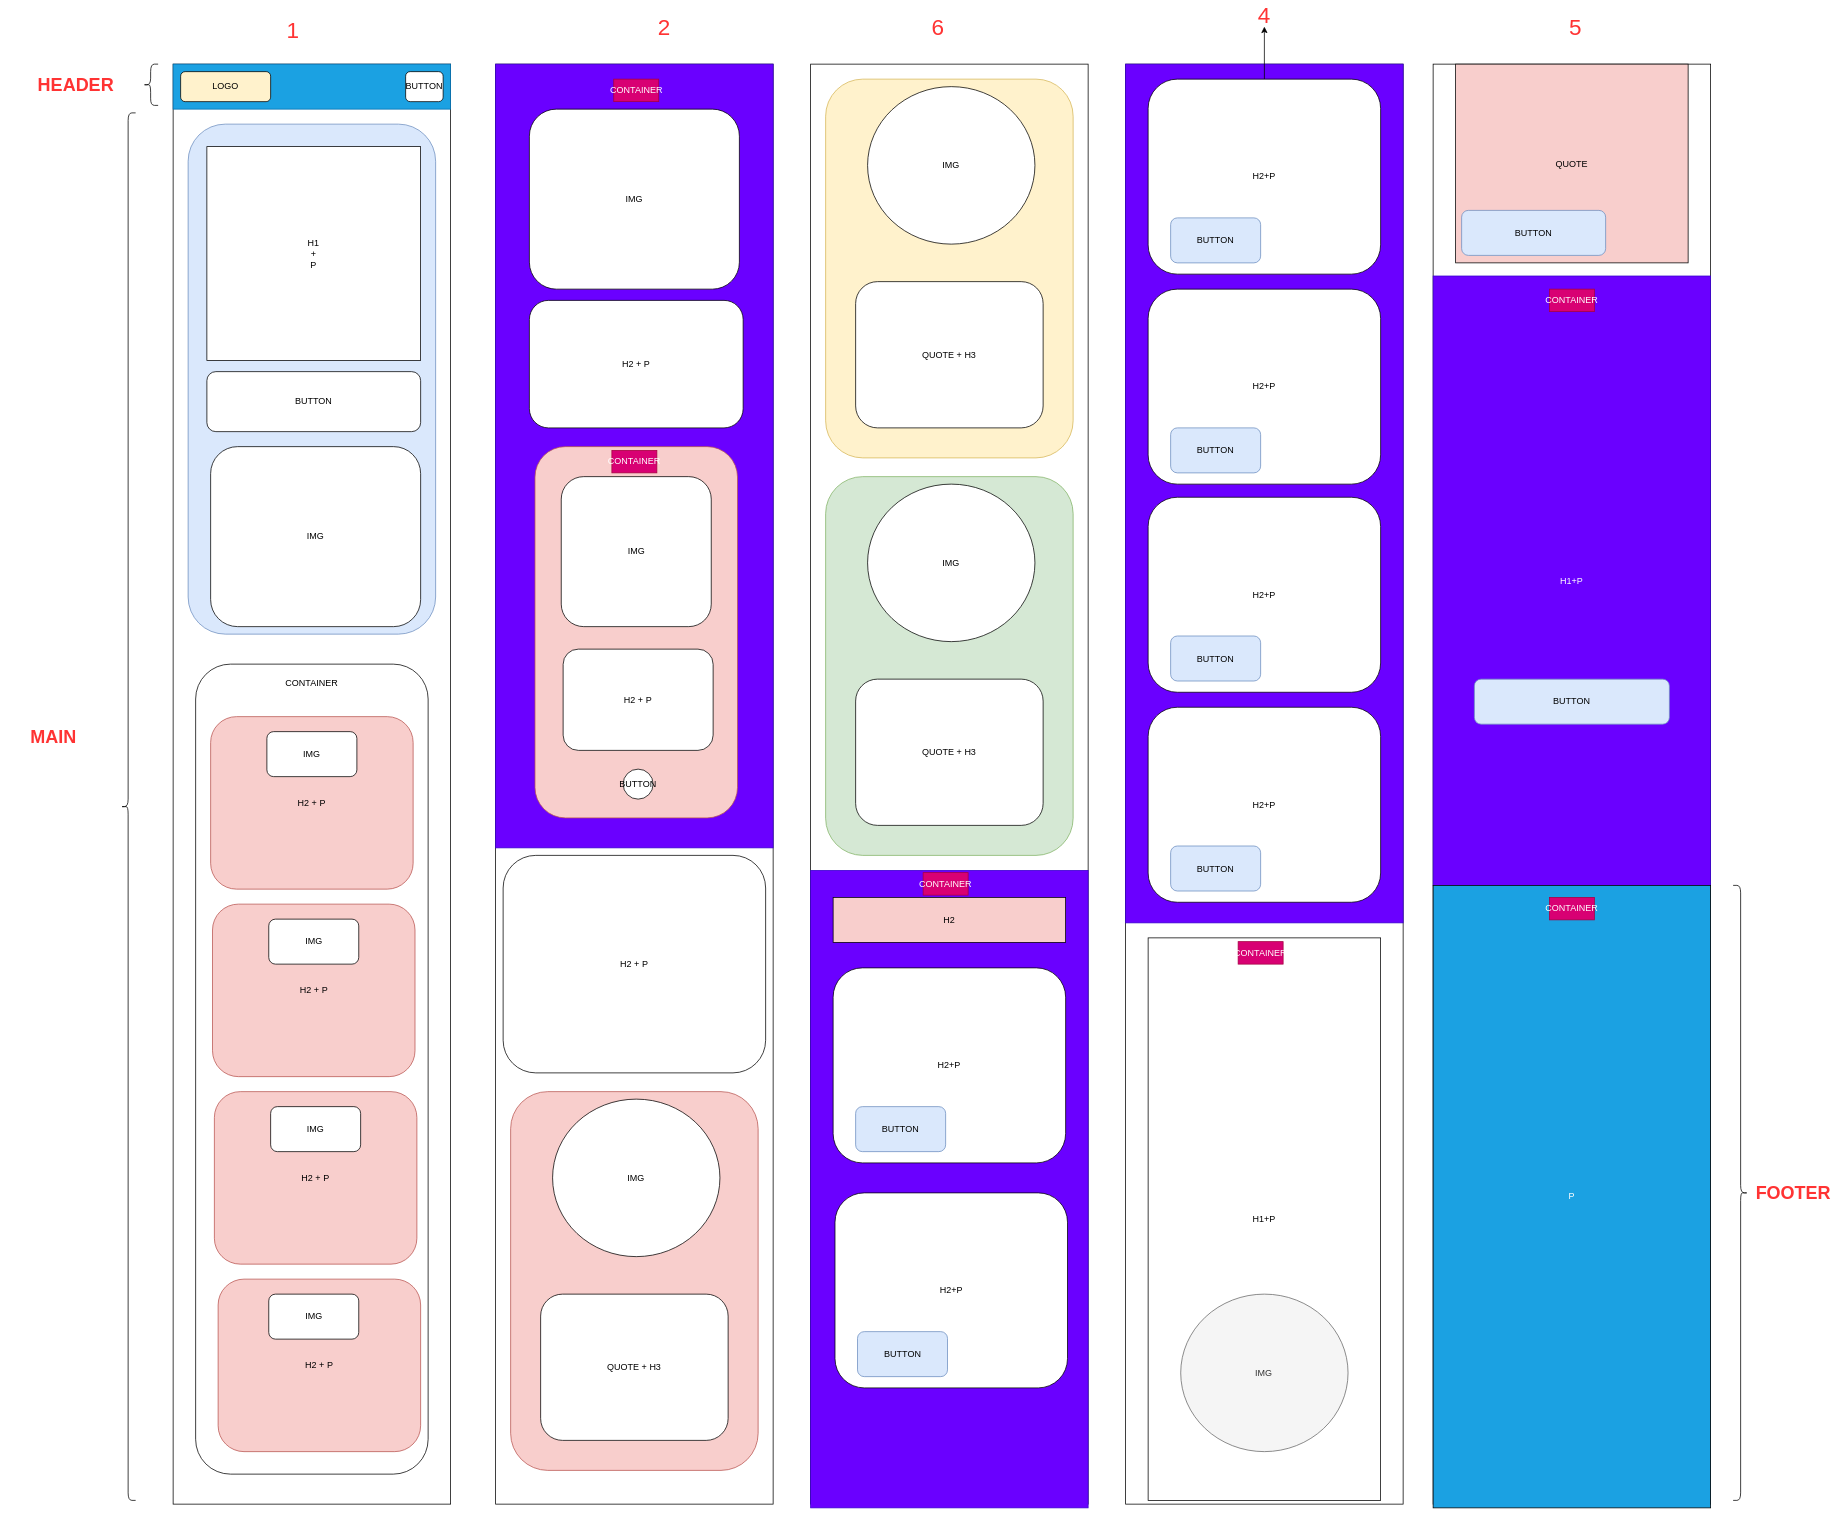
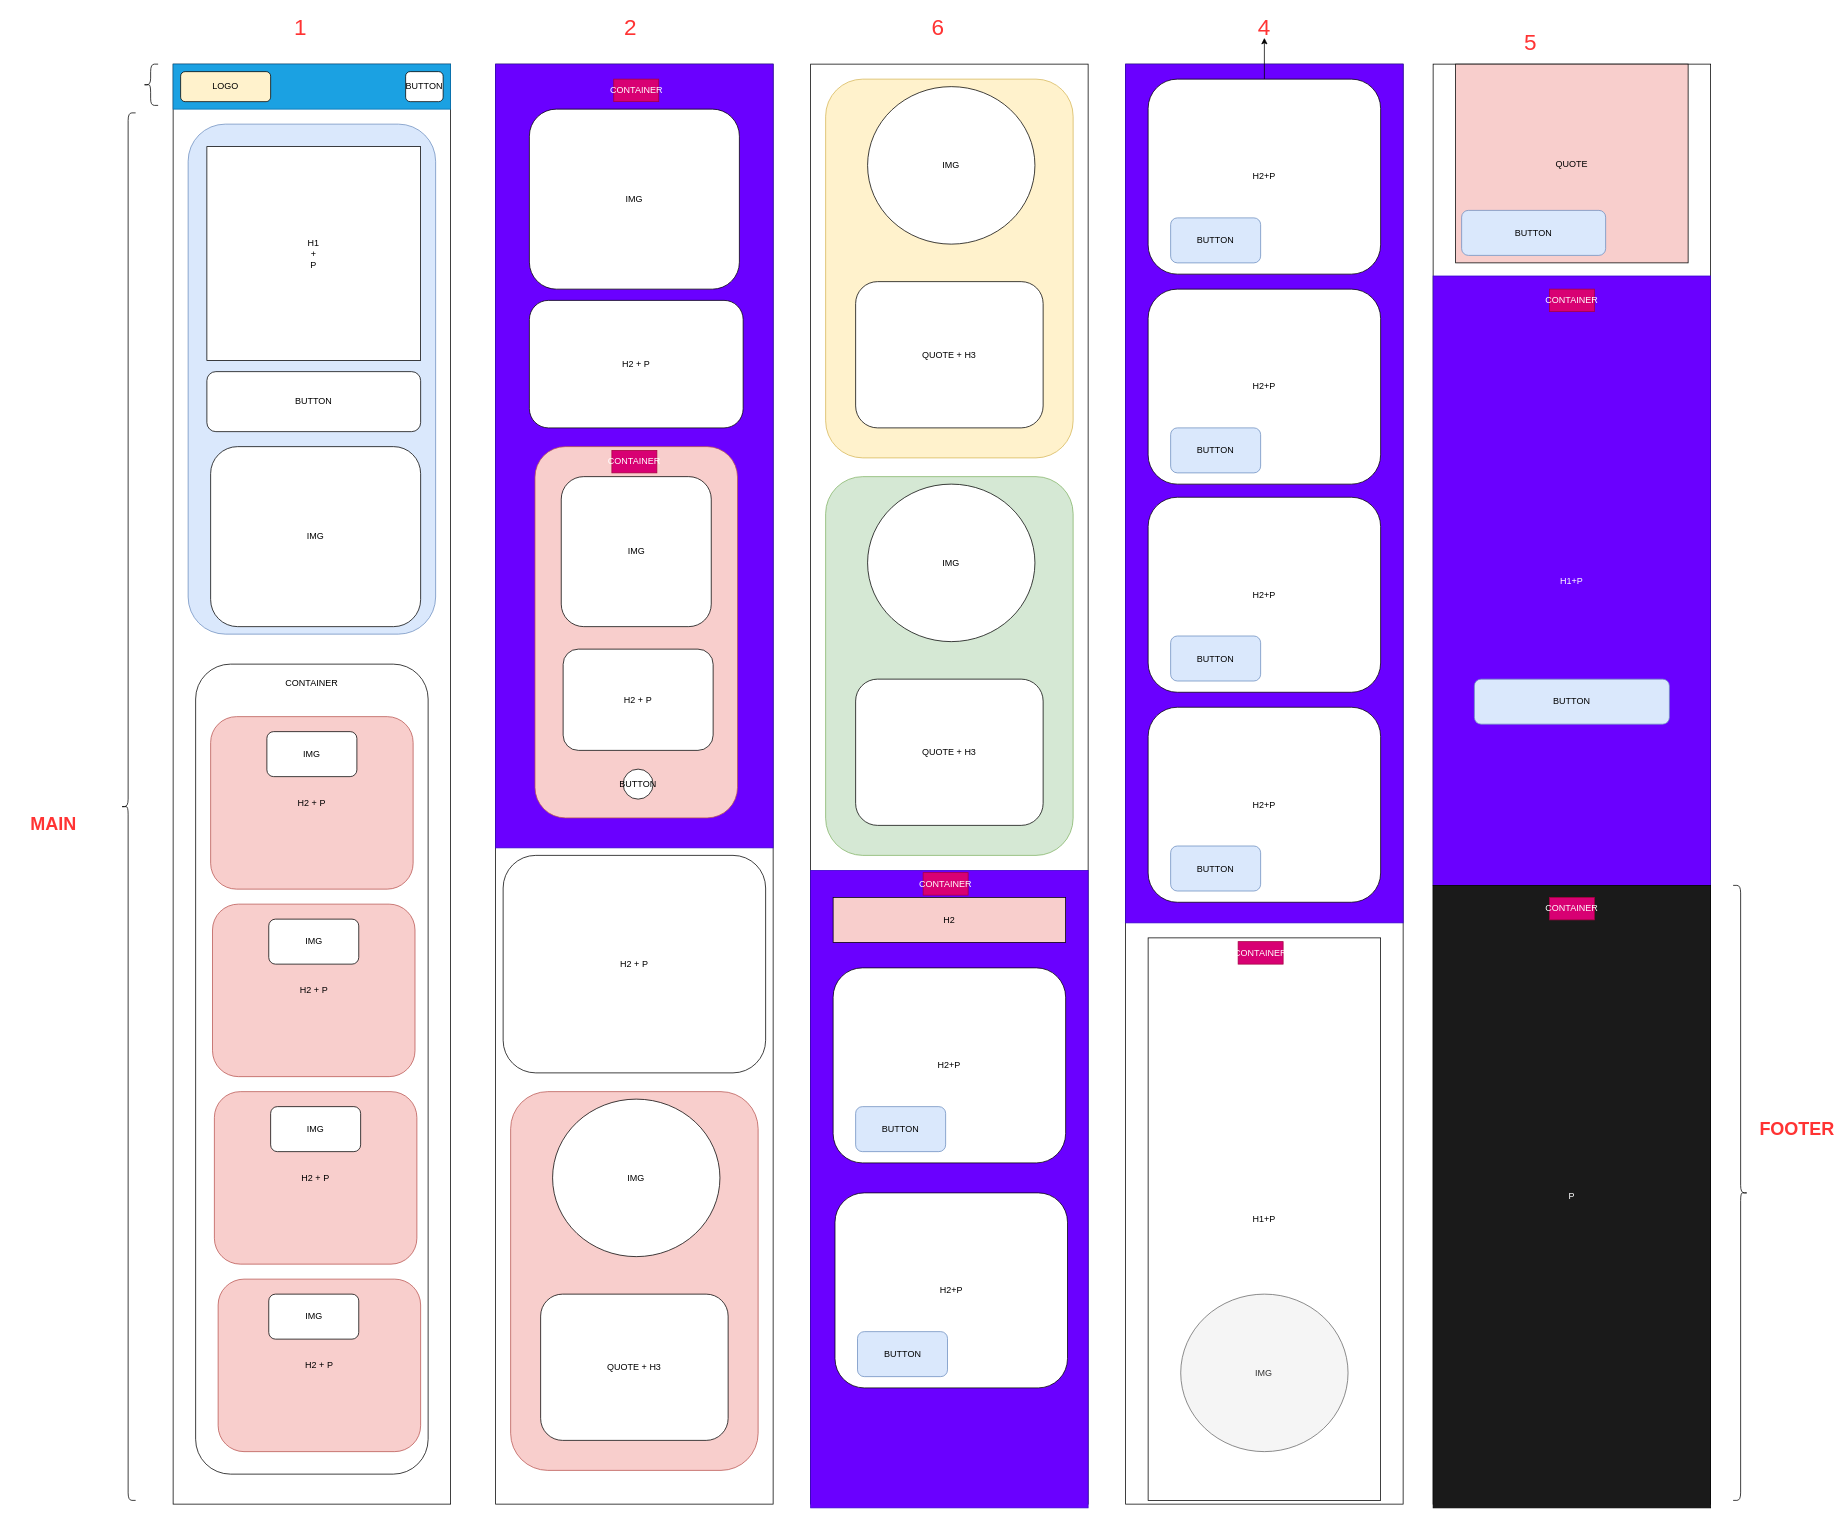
- <mxCell id="73" value="&lt;font color=&quot;#ff3333&quot;&gt;4&lt;/font&gt;" style="text;html=1;strokeColor=none;fillColor=none;align=center;verticalAlign=middle;whiteSpace=wrap;rounded=0;fontColor=#FFFFFF;fontSize=30;" vertex="1" parent="1"><mxGeometry x="1655.01" y="5" width="60" height="30" as="geometry" /></mxCell>
+ <mxCell id="73" value="&lt;font color=&quot;#ff3333&quot;&gt;4&lt;/font&gt;" style="text;html=1;strokeColor=none;fillColor=none;align=center;verticalAlign=middle;whiteSpace=wrap;rounded=0;fontColor=#FFFFFF;fontSize=30;" vertex="1" parent="1"><mxGeometry x="1655.01" y="20" width="60" height="30" as="geometry" /></mxCell>
- <mxCell id="71" value="&lt;font color=&quot;#ff3333&quot;&gt;2&lt;/font&gt;" style="text;html=1;strokeColor=none;fillColor=none;align=center;verticalAlign=middle;whiteSpace=wrap;rounded=0;fontColor=#FFFFFF;fontSize=30;" vertex="1" parent="1"><mxGeometry x="855" y="20" width="60" height="30" as="geometry" /></mxCell>
+ <mxCell id="71" value="&lt;font color=&quot;#ff3333&quot;&gt;2&lt;/font&gt;" style="text;html=1;strokeColor=none;fillColor=none;align=center;verticalAlign=middle;whiteSpace=wrap;rounded=0;fontColor=#FFFFFF;fontSize=30;" vertex="1" parent="1"><mxGeometry x="810" y="20" width="60" height="30" as="geometry" /></mxCell>
- <mxCell id="74" value="&lt;font color=&quot;#ff3333&quot;&gt;5&lt;/font&gt;" style="text;html=1;strokeColor=none;fillColor=none;align=center;verticalAlign=middle;whiteSpace=wrap;rounded=0;fontColor=#FFFFFF;fontSize=30;" vertex="1" parent="1"><mxGeometry x="2070" y="20" width="60" height="30" as="geometry" /></mxCell>
+ <mxCell id="74" value="&lt;font color=&quot;#ff3333&quot;&gt;5&lt;/font&gt;" style="text;html=1;strokeColor=none;fillColor=none;align=center;verticalAlign=middle;whiteSpace=wrap;rounded=0;fontColor=#FFFFFF;fontSize=30;" vertex="1" parent="1"><mxGeometry x="2010" y="40" width="60" height="30" as="geometry" /></mxCell>
- <mxCell id="70" value="&lt;font color=&quot;#ff3333&quot;&gt;1&lt;/font&gt;" style="text;html=1;strokeColor=none;fillColor=none;align=center;verticalAlign=middle;whiteSpace=wrap;rounded=0;fontColor=#FFFFFF;fontSize=30;" vertex="1" parent="1"><mxGeometry x="360" y="25" width="60" height="30" as="geometry" /></mxCell>
+ <mxCell id="70" value="&lt;font color=&quot;#ff3333&quot;&gt;1&lt;/font&gt;" style="text;html=1;strokeColor=none;fillColor=none;align=center;verticalAlign=middle;whiteSpace=wrap;rounded=0;fontColor=#FFFFFF;fontSize=30;" vertex="1" parent="1"><mxGeometry x="370" y="20" width="60" height="30" as="geometry" /></mxCell>
- <mxCell id="76" value="HEADER" style="text;strokeColor=none;fillColor=none;html=1;fontSize=24;fontStyle=1;verticalAlign=middle;align=center;fontColor=#FF3333;" vertex="1" parent="1"><mxGeometry x="50" y="92.5" width="100" height="40" as="geometry" /></mxCell>
- <mxCell id="78" value="MAIN" style="text;strokeColor=none;fillColor=none;html=1;fontSize=24;fontStyle=1;verticalAlign=middle;align=center;fontColor=#FF3333;" vertex="1" parent="1"><mxGeometry x="20" y="962.5" width="100" height="40" as="geometry" /></mxCell>
+ <mxCell id="78" value="MAIN" style="text;strokeColor=none;fillColor=none;html=1;fontSize=24;fontStyle=1;verticalAlign=middle;align=center;fontColor=#FF3333;" vertex="1" parent="1"><mxGeometry x="20" y="1077.5" width="100" height="40" as="geometry" /></mxCell>
- <mxCell id="80" value="FOOTER" style="text;strokeColor=none;fillColor=none;html=1;fontSize=24;fontStyle=1;verticalAlign=middle;align=center;fontColor=#FF3333;" vertex="1" parent="1"><mxGeometry x="2340" y="1570" width="100" height="40" as="geometry" /></mxCell>
+ <mxCell id="80" value="FOOTER" style="text;strokeColor=none;fillColor=none;html=1;fontSize=24;fontStyle=1;verticalAlign=middle;align=center;fontColor=#FF3333;" vertex="1" parent="1"><mxGeometry x="2345" y="1485" width="100" height="40" as="geometry" /></mxCell>
- <mxCell id="68" value="&lt;font color=&quot;#ffffff&quot;&gt;P&lt;/font&gt;" style="rounded=0;whiteSpace=wrap;html=1;fillColor=#1ba1e2;" vertex="1" parent="1"><mxGeometry x="1910" y="1180" width="370" height="830" as="geometry" /></mxCell>
+ <mxCell id="68" value="&lt;font color=&quot;#ffffff&quot;&gt;P&lt;/font&gt;" style="rounded=0;whiteSpace=wrap;html=1;fillColor=#1A1A1A;" vertex="1" parent="1"><mxGeometry x="1910" y="1180" width="370" height="830" as="geometry" /></mxCell>
